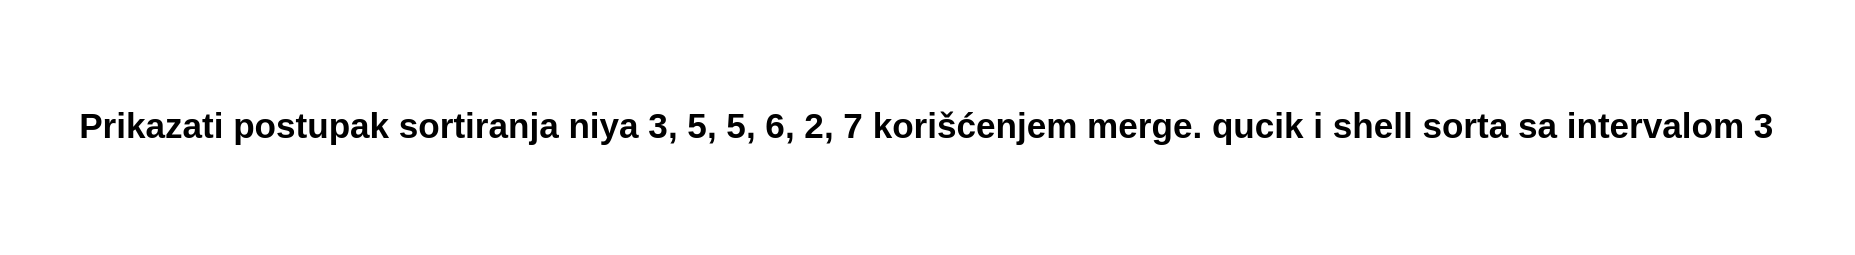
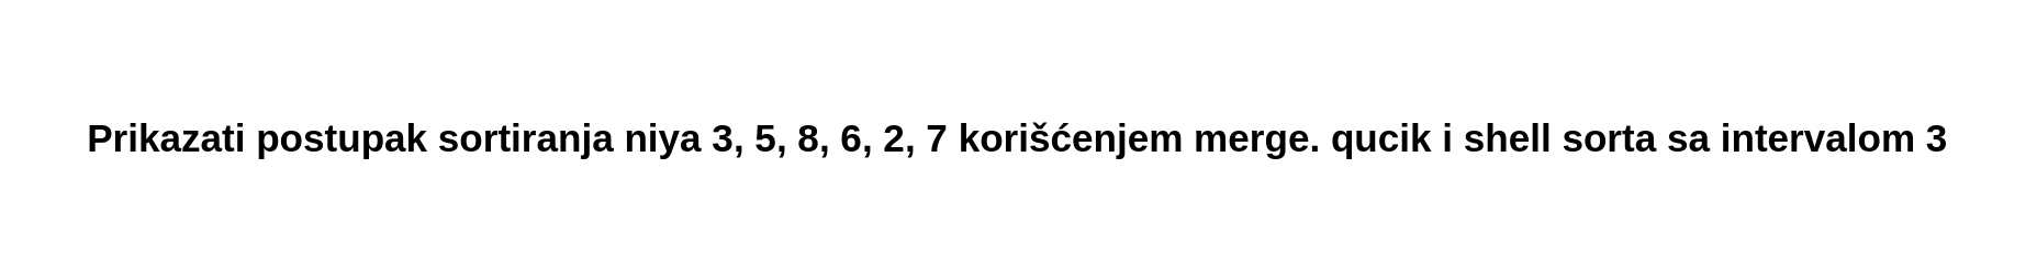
- <mxCell id="2" value="&lt;h3&gt;Prikazati postupak sortiranja niya 3, 5, 5, 6, 2, 7 korišćenjem merge. qucik i shell sorta sa intervalom 3&lt;/h3&gt;" style="text;html=1;align=center;verticalAlign=middle;resizable=0;points=[];autosize=1;strokeColor=none;fillColor=none;" parent="1" vertex="1"><mxGeometry x="20" y="20" width="700" height="60" as="geometry" /></mxCell>
+ <mxCell id="2" value="&lt;h3&gt;Prikazati postupak sortiranja niya 3, 5, 8, 6, 2, 7 korišćenjem merge. qucik i shell sorta sa intervalom 3&lt;/h3&gt;" style="text;html=1;align=center;verticalAlign=middle;resizable=0;points=[];autosize=1;strokeColor=none;fillColor=none;" parent="1" vertex="1"><mxGeometry x="20" y="20" width="700" height="60" as="geometry" /></mxCell>
